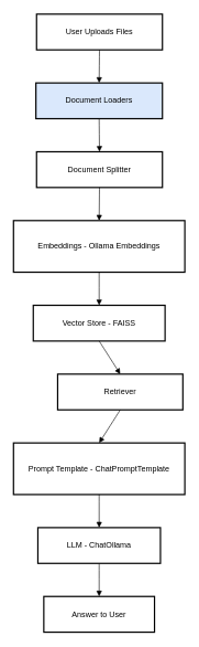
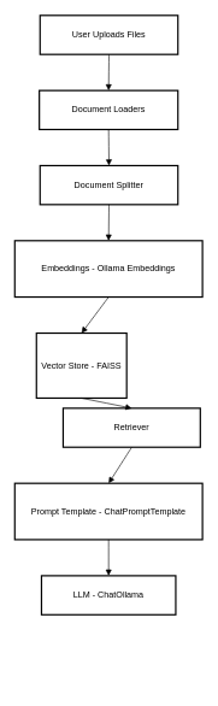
- <mxCell id="3" value="Document Loaders" style="whiteSpace=wrap;strokeWidth=2;fillColor=#dae8fc;" vertex="1" parent="1"><mxGeometry x="54" y="124" width="192" height="54" as="geometry" /></mxCell>
+ <mxCell id="3" value="Document Loaders" style="whiteSpace=wrap;strokeWidth=2;" vertex="1" parent="1"><mxGeometry x="54" y="124" width="192" height="54" as="geometry" /></mxCell>
- <mxCell id="6" value="Vector Store - FAISS" style="whiteSpace=wrap;strokeWidth=2;" vertex="1" parent="1"><mxGeometry x="50" y="460" width="200" height="54" as="geometry" /></mxCell>
+ <mxCell id="6" value="Vector Store - FAISS" style="whiteSpace=wrap;strokeWidth=2;" vertex="1" parent="1"><mxGeometry x="50" y="460" width="125" height="90" as="geometry" /></mxCell>
- <mxCell id="18" value="" style="curved=1;startArrow=none;endArrow=block;exitX=0.5;exitY=1;entryX=0.5;entryY=0;rounded=0;" edge="1" parent="1" source="9" target="10"><mxGeometry relative="1" as="geometry"><Array as="points" /></mxGeometry></mxCell>
- <mxCell id="10" value="Answer to User" style="whiteSpace=wrap;strokeWidth=2;" vertex="1" parent="1"><mxGeometry x="66" y="900" width="168" height="54" as="geometry" /></mxCell>
